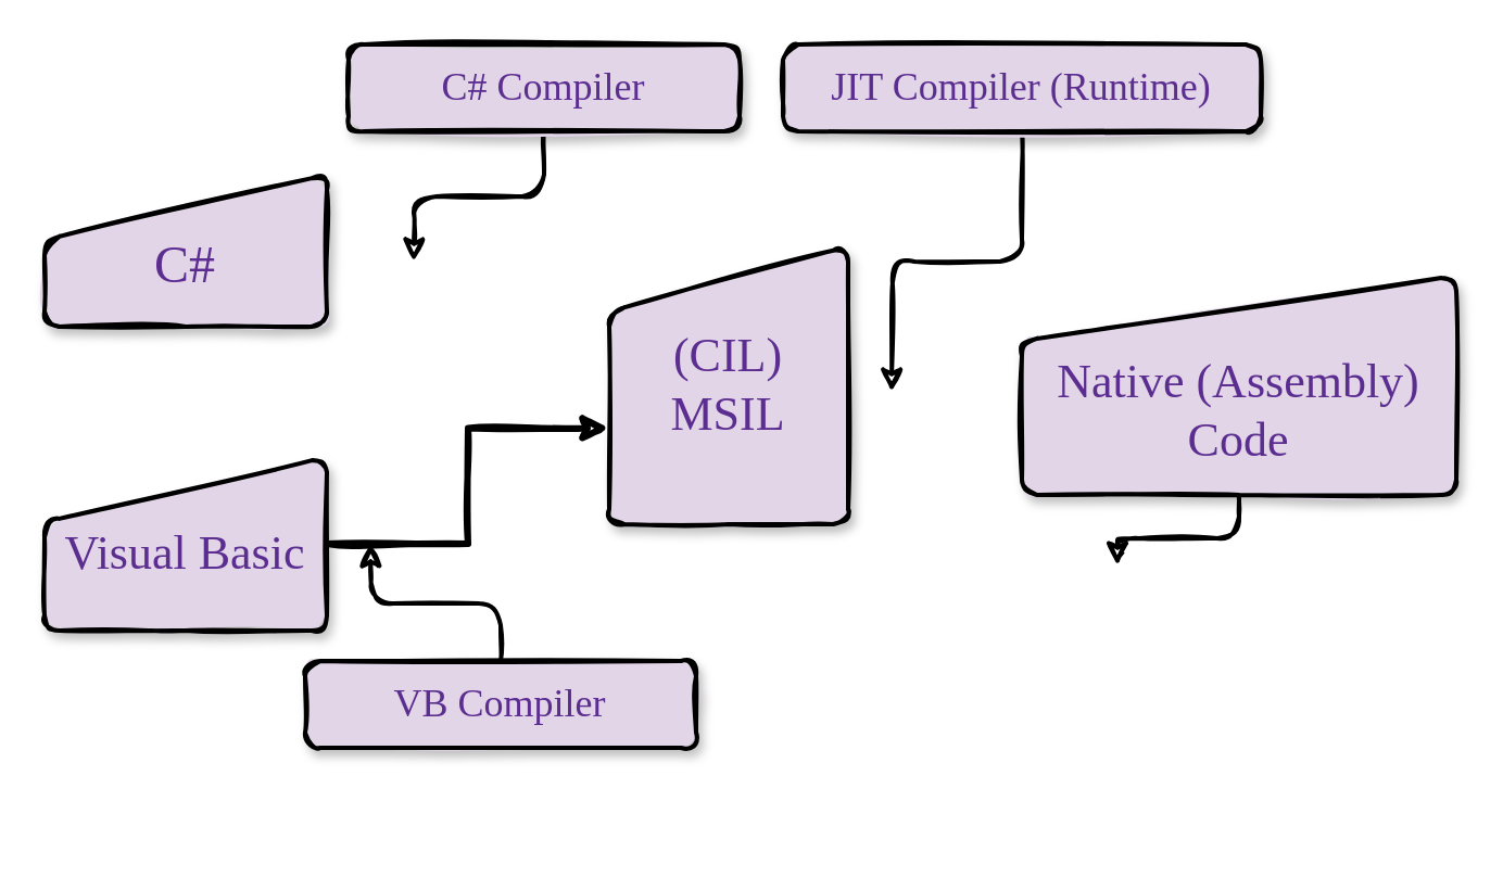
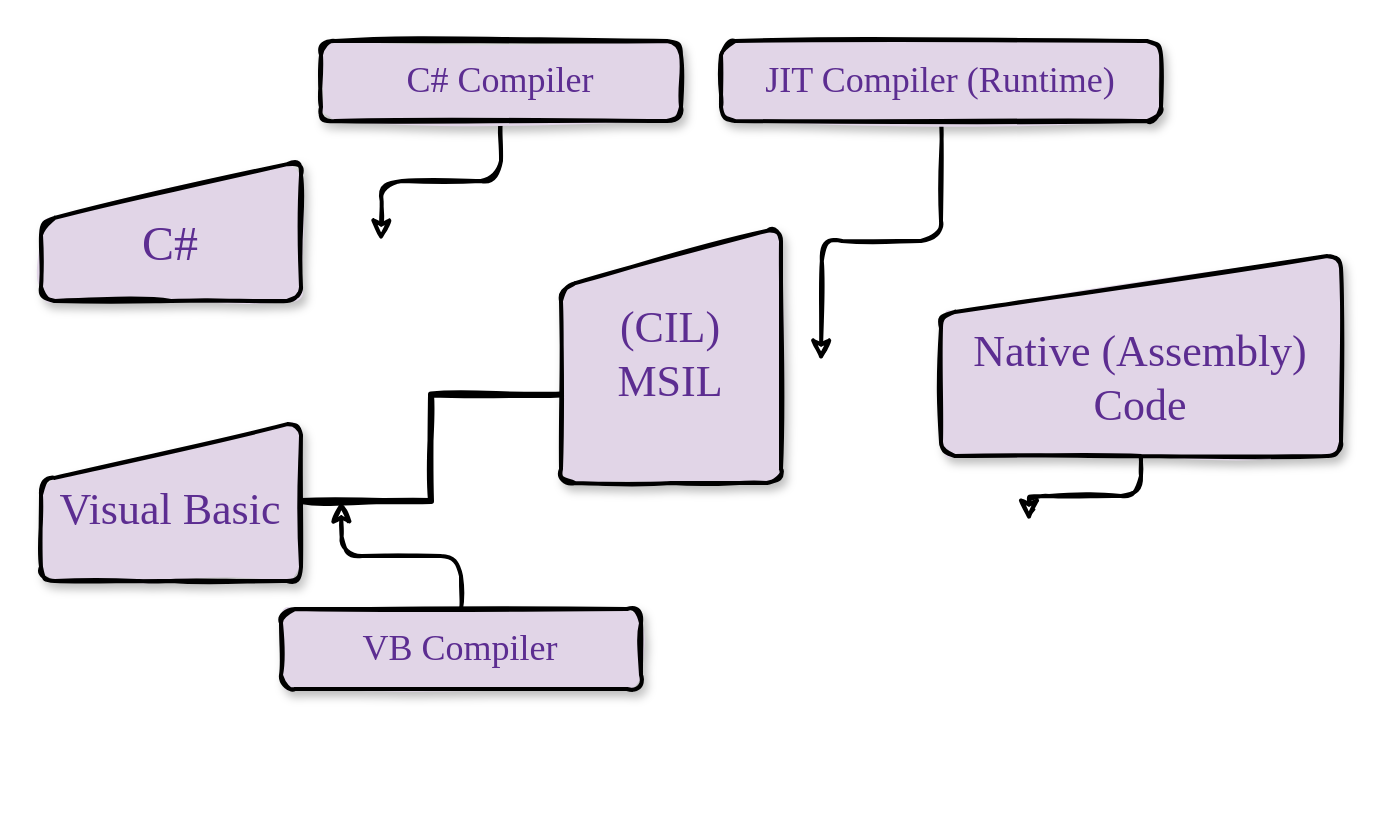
- <mxCell id="6" style="edgeStyle=orthogonalEdgeStyle;rounded=0;orthogonalLoop=1;jettySize=auto;html=1;entryX=0;entryY=0.654;entryDx=0;entryDy=0;entryPerimeter=0;strokeWidth=3;fontFamily=Averia Libre;fontColor=#5C2D91;sketch=1;jumpSize=2;" edge="1" parent="1" source="7" target="3"><mxGeometry relative="1" as="geometry" /></mxCell>
+ <mxCell id="6" style="edgeStyle=orthogonalEdgeStyle;rounded=0;orthogonalLoop=1;jettySize=auto;html=1;entryX=0;entryY=0.654;entryDx=0;entryDy=0;entryPerimeter=0;strokeWidth=3;fontFamily=Averia Libre;fontColor=#5C2D91;sketch=1;jumpSize=2;endArrow=none;" edge="1" parent="1" source="7" target="3"><mxGeometry relative="1" as="geometry" /></mxCell>
